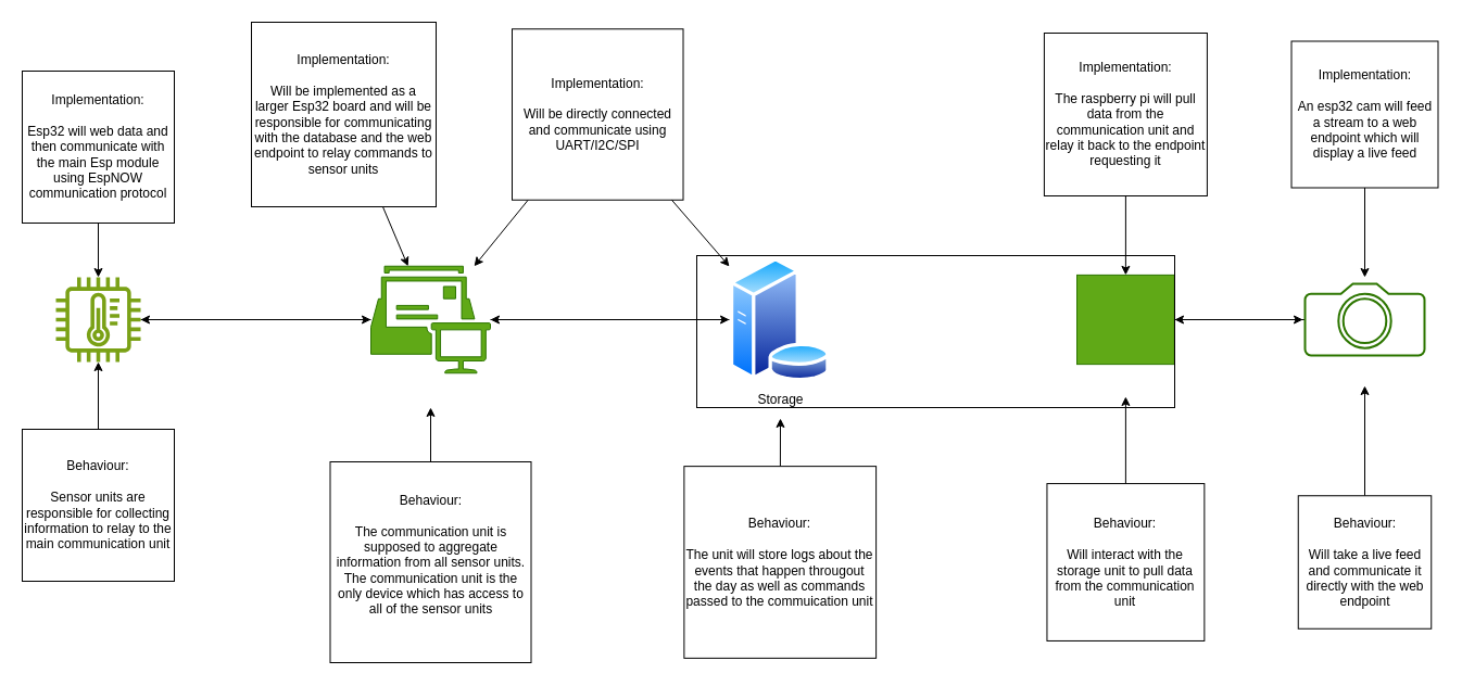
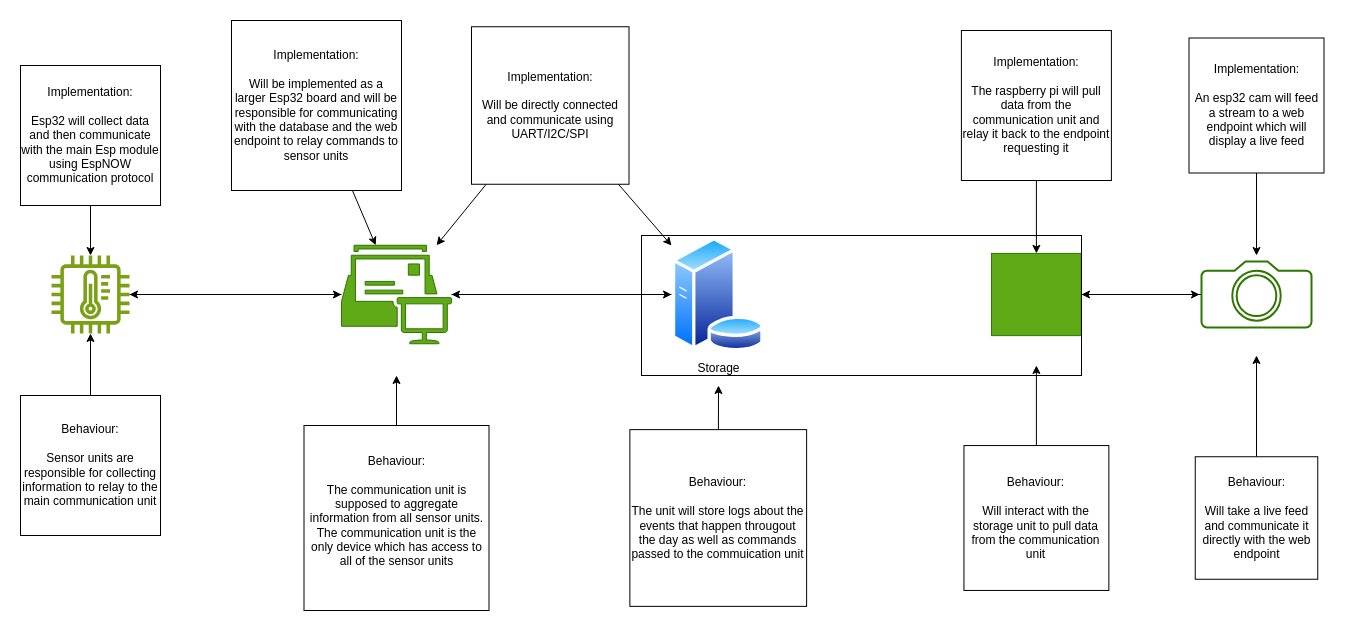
- <mxCell id="7" value="Implementation:&lt;div&gt;&lt;br&gt;&lt;/div&gt;&lt;div&gt;Esp32 will web data and then communicate with the main Esp module using EspNOW communication protocol&lt;/div&gt;" style="whiteSpace=wrap;html=1;aspect=fixed;" parent="1" vertex="1"><mxGeometry x="20" y="65" width="140" height="140" as="geometry" /></mxCell>
+ <mxCell id="7" value="Implementation:&lt;div&gt;&lt;br&gt;&lt;/div&gt;&lt;div&gt;Esp32 will collect data and then communicate with the main Esp module using EspNOW communication protocol&lt;/div&gt;" style="whiteSpace=wrap;html=1;aspect=fixed;" parent="1" vertex="1"><mxGeometry x="20" y="65" width="140" height="140" as="geometry" /></mxCell>
